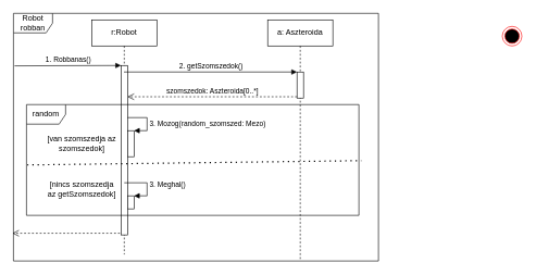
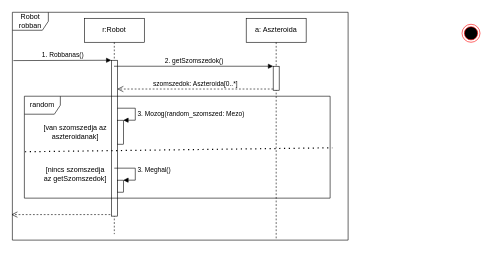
- <mxCell id="15" value="[van szomszedja az szomszedok]" style="text;html=1;strokeColor=none;fillColor=none;align=center;verticalAlign=middle;whiteSpace=wrap;rounded=0;" parent="1" vertex="1"><mxGeometry x="70" y="210" width="110" height="20" as="geometry" /></mxCell>
+ <mxCell id="15" value="[van szomszedja az aszteroidanak]" style="text;html=1;strokeColor=none;fillColor=none;align=center;verticalAlign=middle;whiteSpace=wrap;rounded=0;" parent="1" vertex="1"><mxGeometry x="70" y="210" width="110" height="20" as="geometry" /></mxCell>
